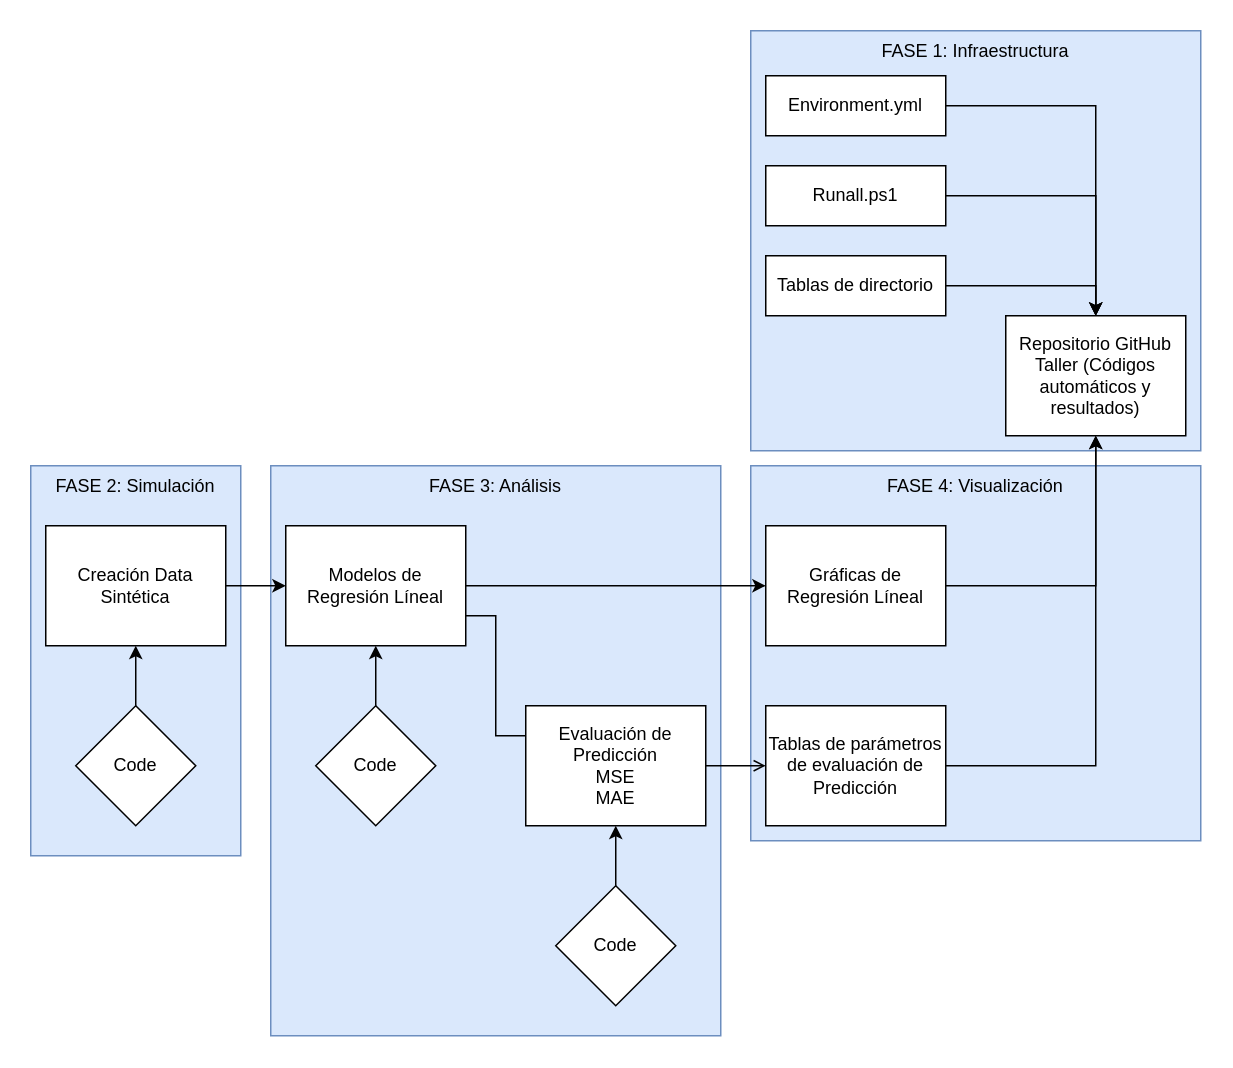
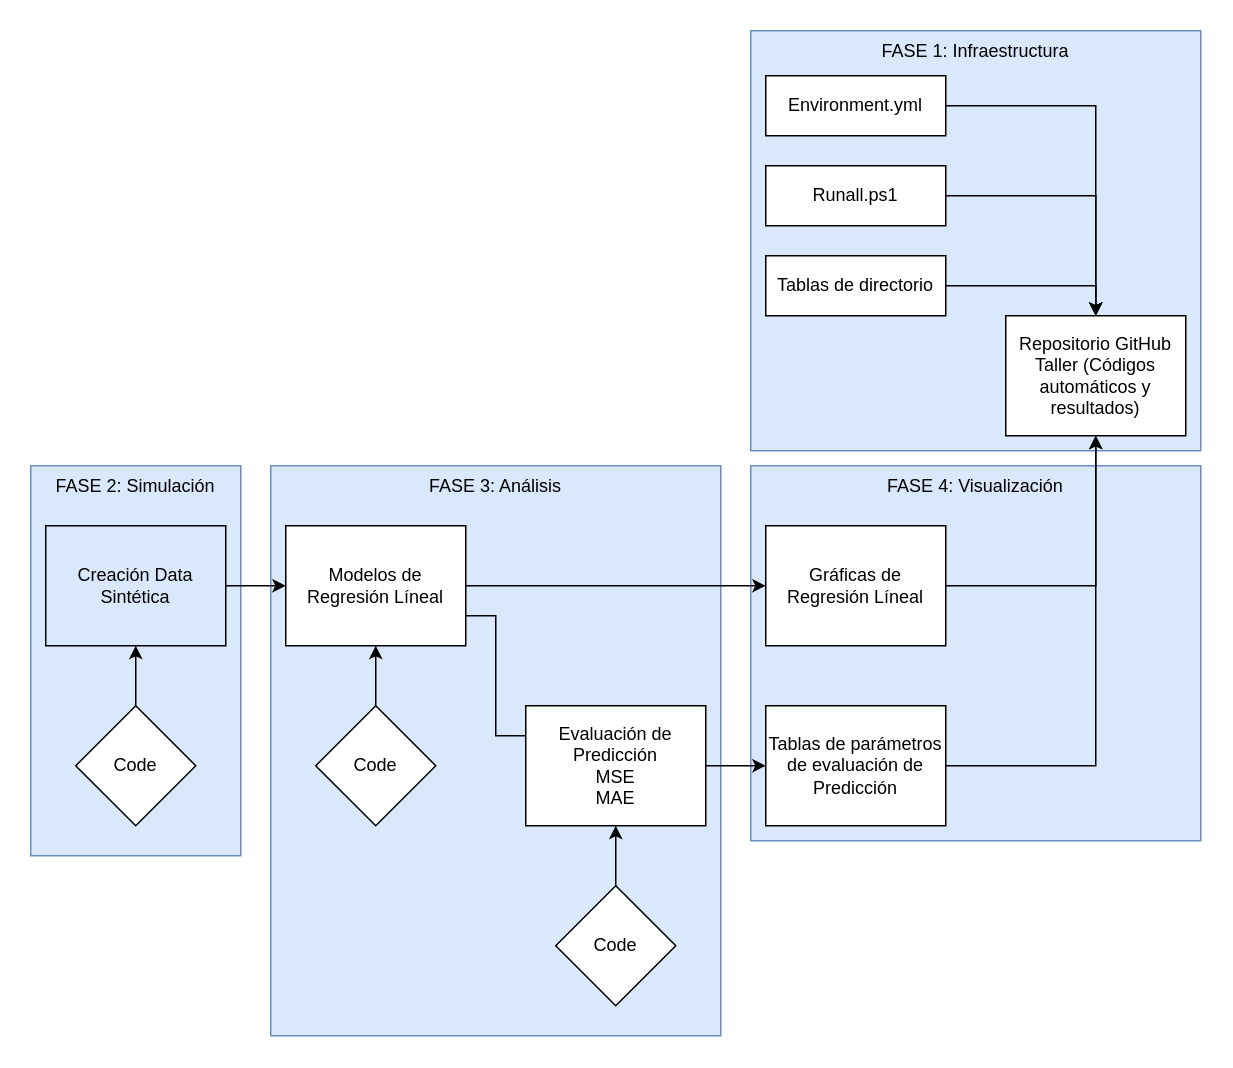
- <mxCell id="7" value="Creación Data Sintética" style="rounded=0;whiteSpace=wrap;html=1;" vertex="1" parent="1"><mxGeometry x="30" y="350" width="120" height="80" as="geometry" /></mxCell>
+ <mxCell id="7" value="Creación Data Sintética" style="rounded=0;whiteSpace=wrap;html=1;fillColor=#dae8fc;" vertex="1" parent="1"><mxGeometry x="30" y="350" width="120" height="80" as="geometry" /></mxCell>
- <mxCell id="11" style="edgeStyle=orthogonalEdgeStyle;rounded=0;orthogonalLoop=1;jettySize=auto;html=1;entryX=0;entryY=0.5;entryDx=0;entryDy=0;endArrow=open;" edge="1" parent="1" source="12" target="14"><mxGeometry relative="1" as="geometry" /></mxCell>
+ <mxCell id="11" style="edgeStyle=orthogonalEdgeStyle;rounded=0;orthogonalLoop=1;jettySize=auto;html=1;entryX=0;entryY=0.5;entryDx=0;entryDy=0;" edge="1" parent="1" source="12" target="14"><mxGeometry relative="1" as="geometry" /></mxCell>
